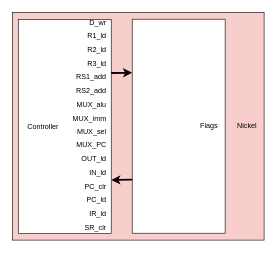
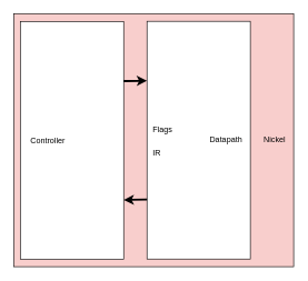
- <mxCell id="4" value="&lt;p style=&quot;line-height: 190%&quot;&gt;D_wr&lt;br&gt;R1_ld&lt;br&gt;R2_ld&lt;br&gt;R3_ld&lt;br&gt;RS1_add&lt;br&gt;RS2_add&lt;br&gt;MUX_alu&lt;br&gt;MUX_imm&lt;br&gt;MUX_sel&lt;br&gt;MUX_PC&lt;br&gt;OUT_ld&lt;br&gt;IN_ld&lt;br&gt;PC_clr&lt;br&gt;PC_ld&lt;br&gt;IR_ld&lt;br&gt;SR_clr&lt;br&gt;&lt;/p&gt;" style="text;html=1;strokeColor=none;fillColor=none;align=right;verticalAlign=middle;whiteSpace=wrap;rounded=0;" parent="1" vertex="1"><mxGeometry x="118" y="32.5" width="61" height="350" as="geometry" /></mxCell>
- <mxCell id="5" value="Flags&amp;nbsp; &amp;nbsp;" style="rounded=0;whiteSpace=wrap;html=1;align=right;" parent="1" vertex="1"><mxGeometry x="220" y="31.5" width="155" height="357" as="geometry" /></mxCell>
+ <mxCell id="5" value="Datapath&amp;nbsp; &amp;nbsp;" style="rounded=0;whiteSpace=wrap;html=1;align=right;" parent="1" vertex="1"><mxGeometry x="220" y="31.5" width="155" height="357" as="geometry" /></mxCell>
+ <mxCell id="6" value="&lt;p style=&quot;line-height: 190%&quot;&gt;Flags&lt;/p&gt;&lt;p style=&quot;line-height: 190%&quot;&gt;IR&lt;/p&gt;" style="text;html=1;strokeColor=none;fillColor=none;align=left;verticalAlign=middle;whiteSpace=wrap;rounded=0;" parent="1" vertex="1"><mxGeometry x="227" y="35.5" width="61" height="350" as="geometry" /></mxCell>
